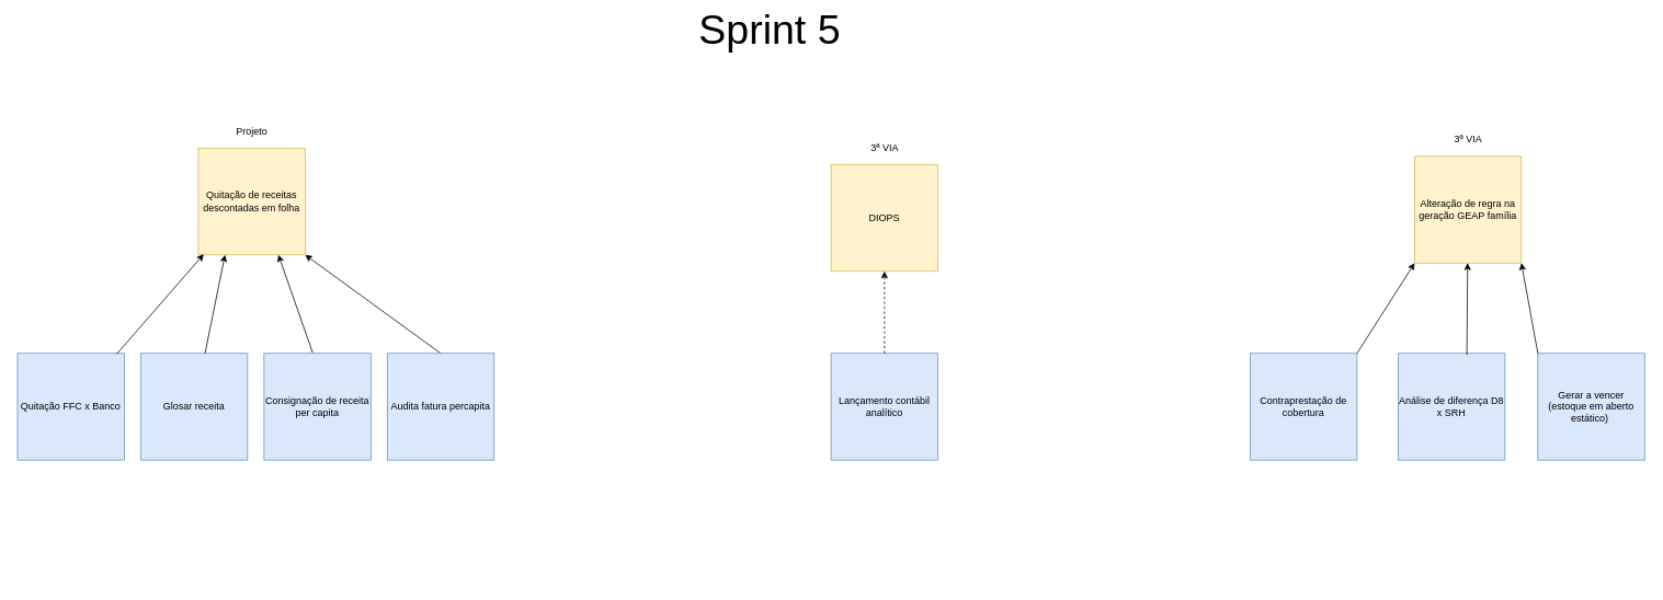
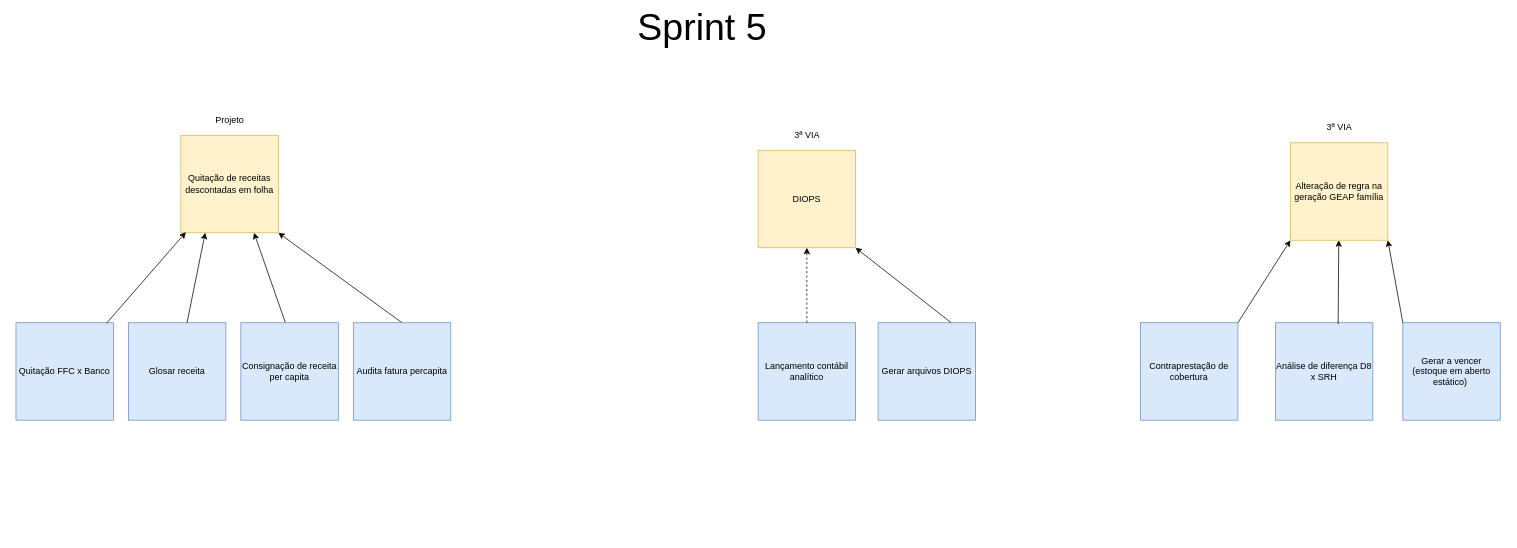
+ <mxCell id="18" value="" style="endArrow=classic;html=1;exitX=0.75;exitY=0;exitDx=0;exitDy=0;entryX=1;entryY=1;entryDx=0;entryDy=0;" edge="1" parent="1" source="17" target="10"><mxGeometry width="50" height="50" relative="1" as="geometry"><mxPoint x="1280" y="390" as="sourcePoint" /><mxPoint x="1376.97" y="290" as="targetPoint" /></mxGeometry></mxCell>
+ <mxCell id="17" value="Gerar arquivos DIOPS" style="whiteSpace=wrap;html=1;aspect=fixed;fillColor=#dae8fc;strokeColor=#6c8ebf;" vertex="1" parent="1"><mxGeometry x="1170" y="430" width="130" height="130" as="geometry" /></mxCell>
